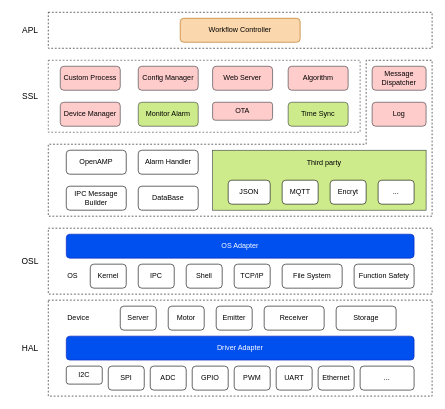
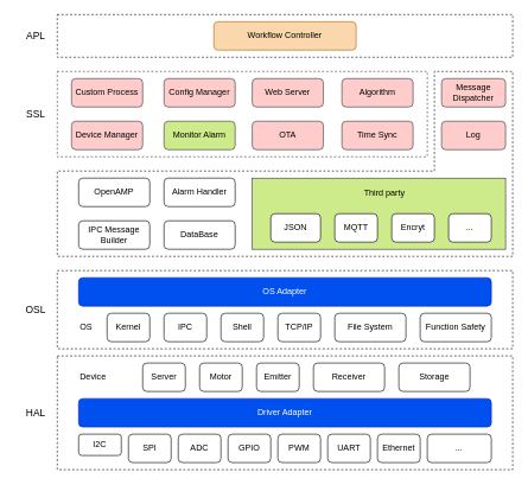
- <mxCell id="49" value="OTA" style="rounded=1;whiteSpace=wrap;html=1;fillColor=#ffcccc;strokeColor=#36393d;" vertex="1" parent="1"><mxGeometry x="354" y="170" width="100" height="30" as="geometry" /></mxCell>
+ <mxCell id="49" value="OTA" style="rounded=1;whiteSpace=wrap;html=1;fillColor=#ffcccc;strokeColor=#36393d;" vertex="1" parent="1"><mxGeometry x="354" y="170" width="100" height="40" as="geometry" /></mxCell>
- <mxCell id="51" value="Time Sync" style="rounded=1;whiteSpace=wrap;html=1;fillColor=#cdeb8b;strokeColor=#36393d;" vertex="1" parent="1"><mxGeometry x="480" y="170" width="100" height="40" as="geometry" /></mxCell>
+ <mxCell id="51" value="Time Sync" style="rounded=1;whiteSpace=wrap;html=1;fillColor=#ffcccc;strokeColor=#36393d;" vertex="1" parent="1"><mxGeometry x="480" y="170" width="100" height="40" as="geometry" /></mxCell>
